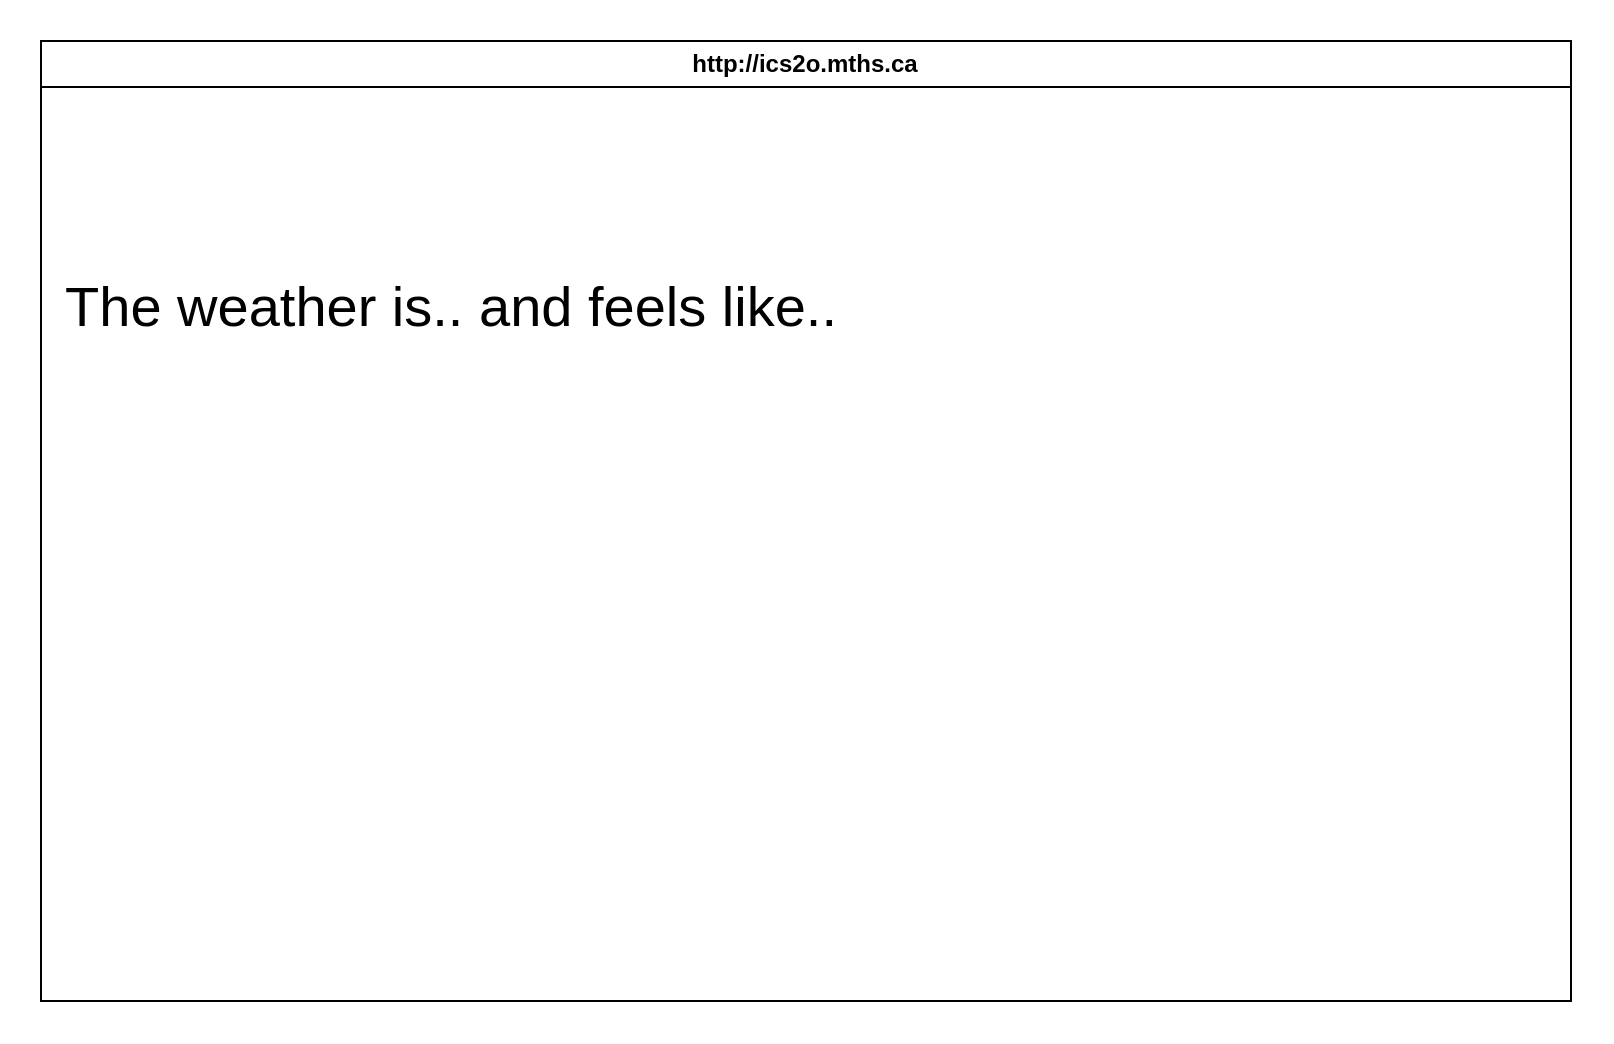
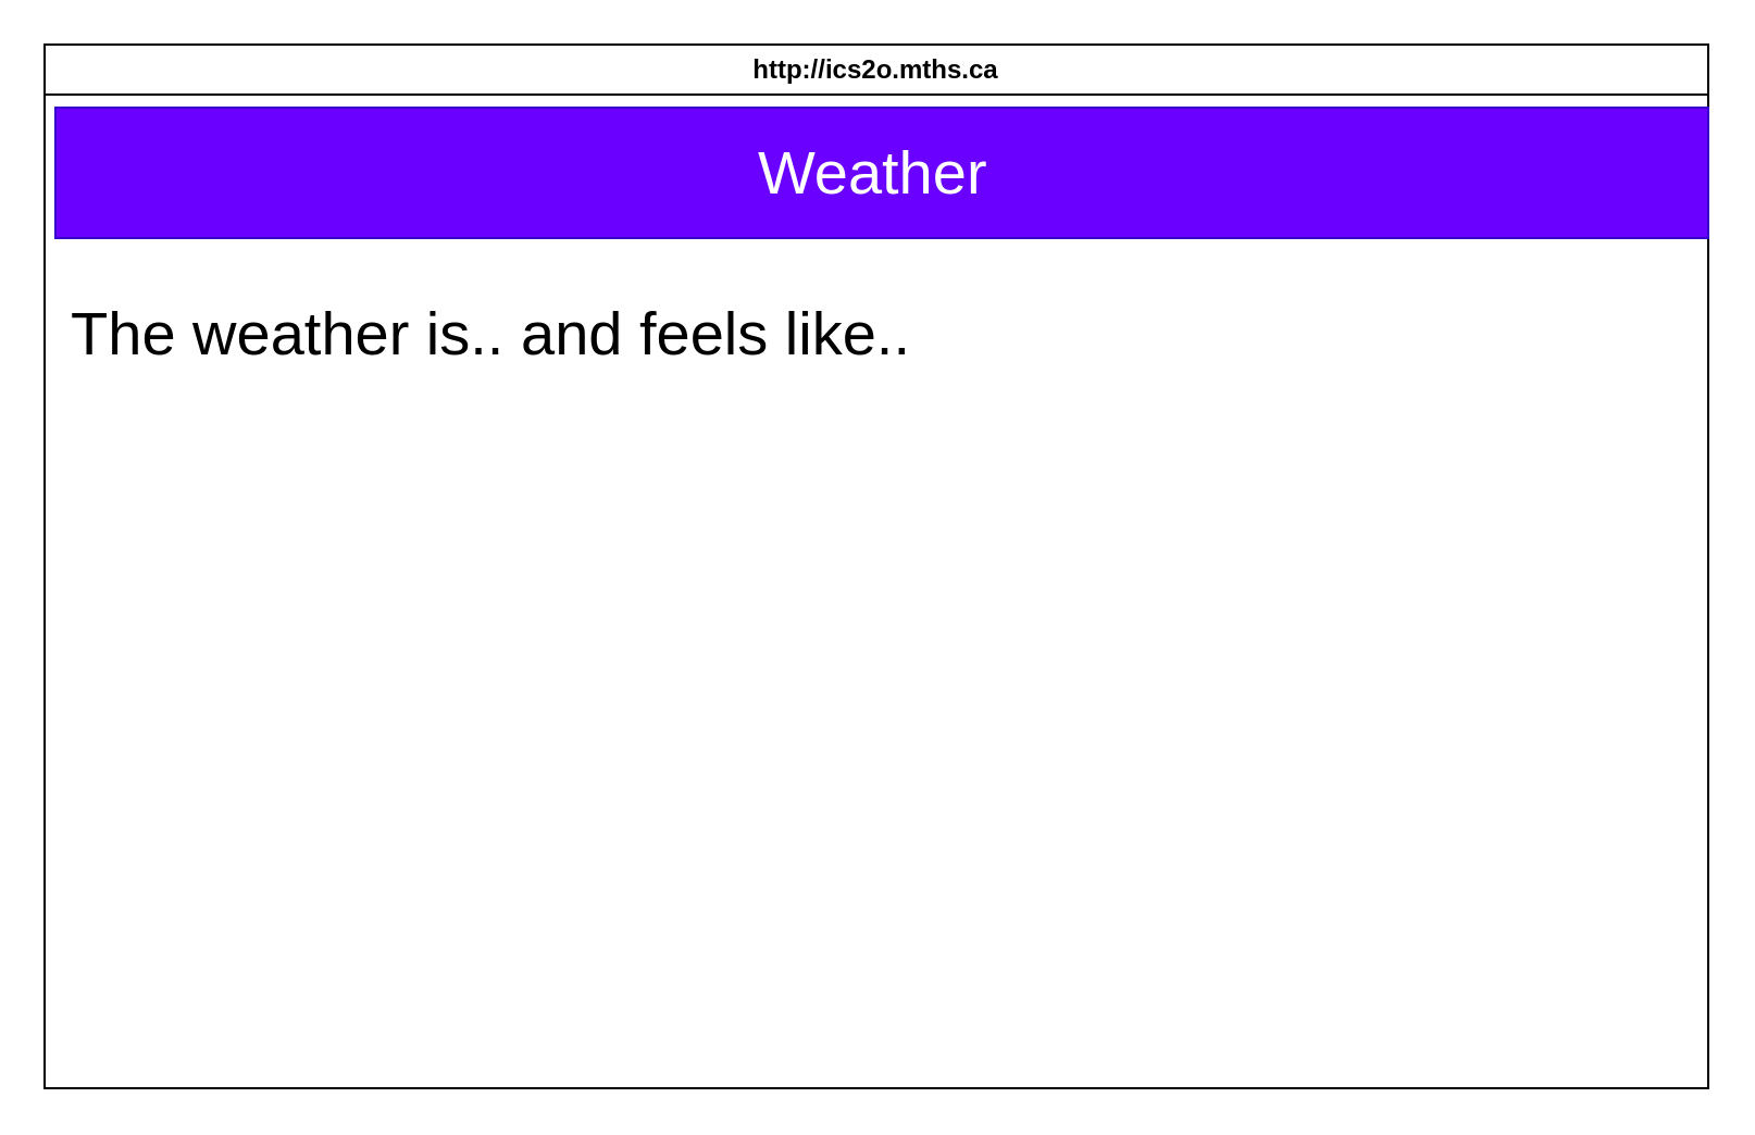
+ <mxCell id="4" value="Weather&amp;nbsp;" style="whiteSpace=wrap;html=1;fontSize=28;fillColor=#6a00ff;fontColor=#ffffff;strokeColor=#3700CC;" vertex="1" parent="2"><mxGeometry x="5" y="29" width="760" height="60" as="geometry" /></mxCell>
